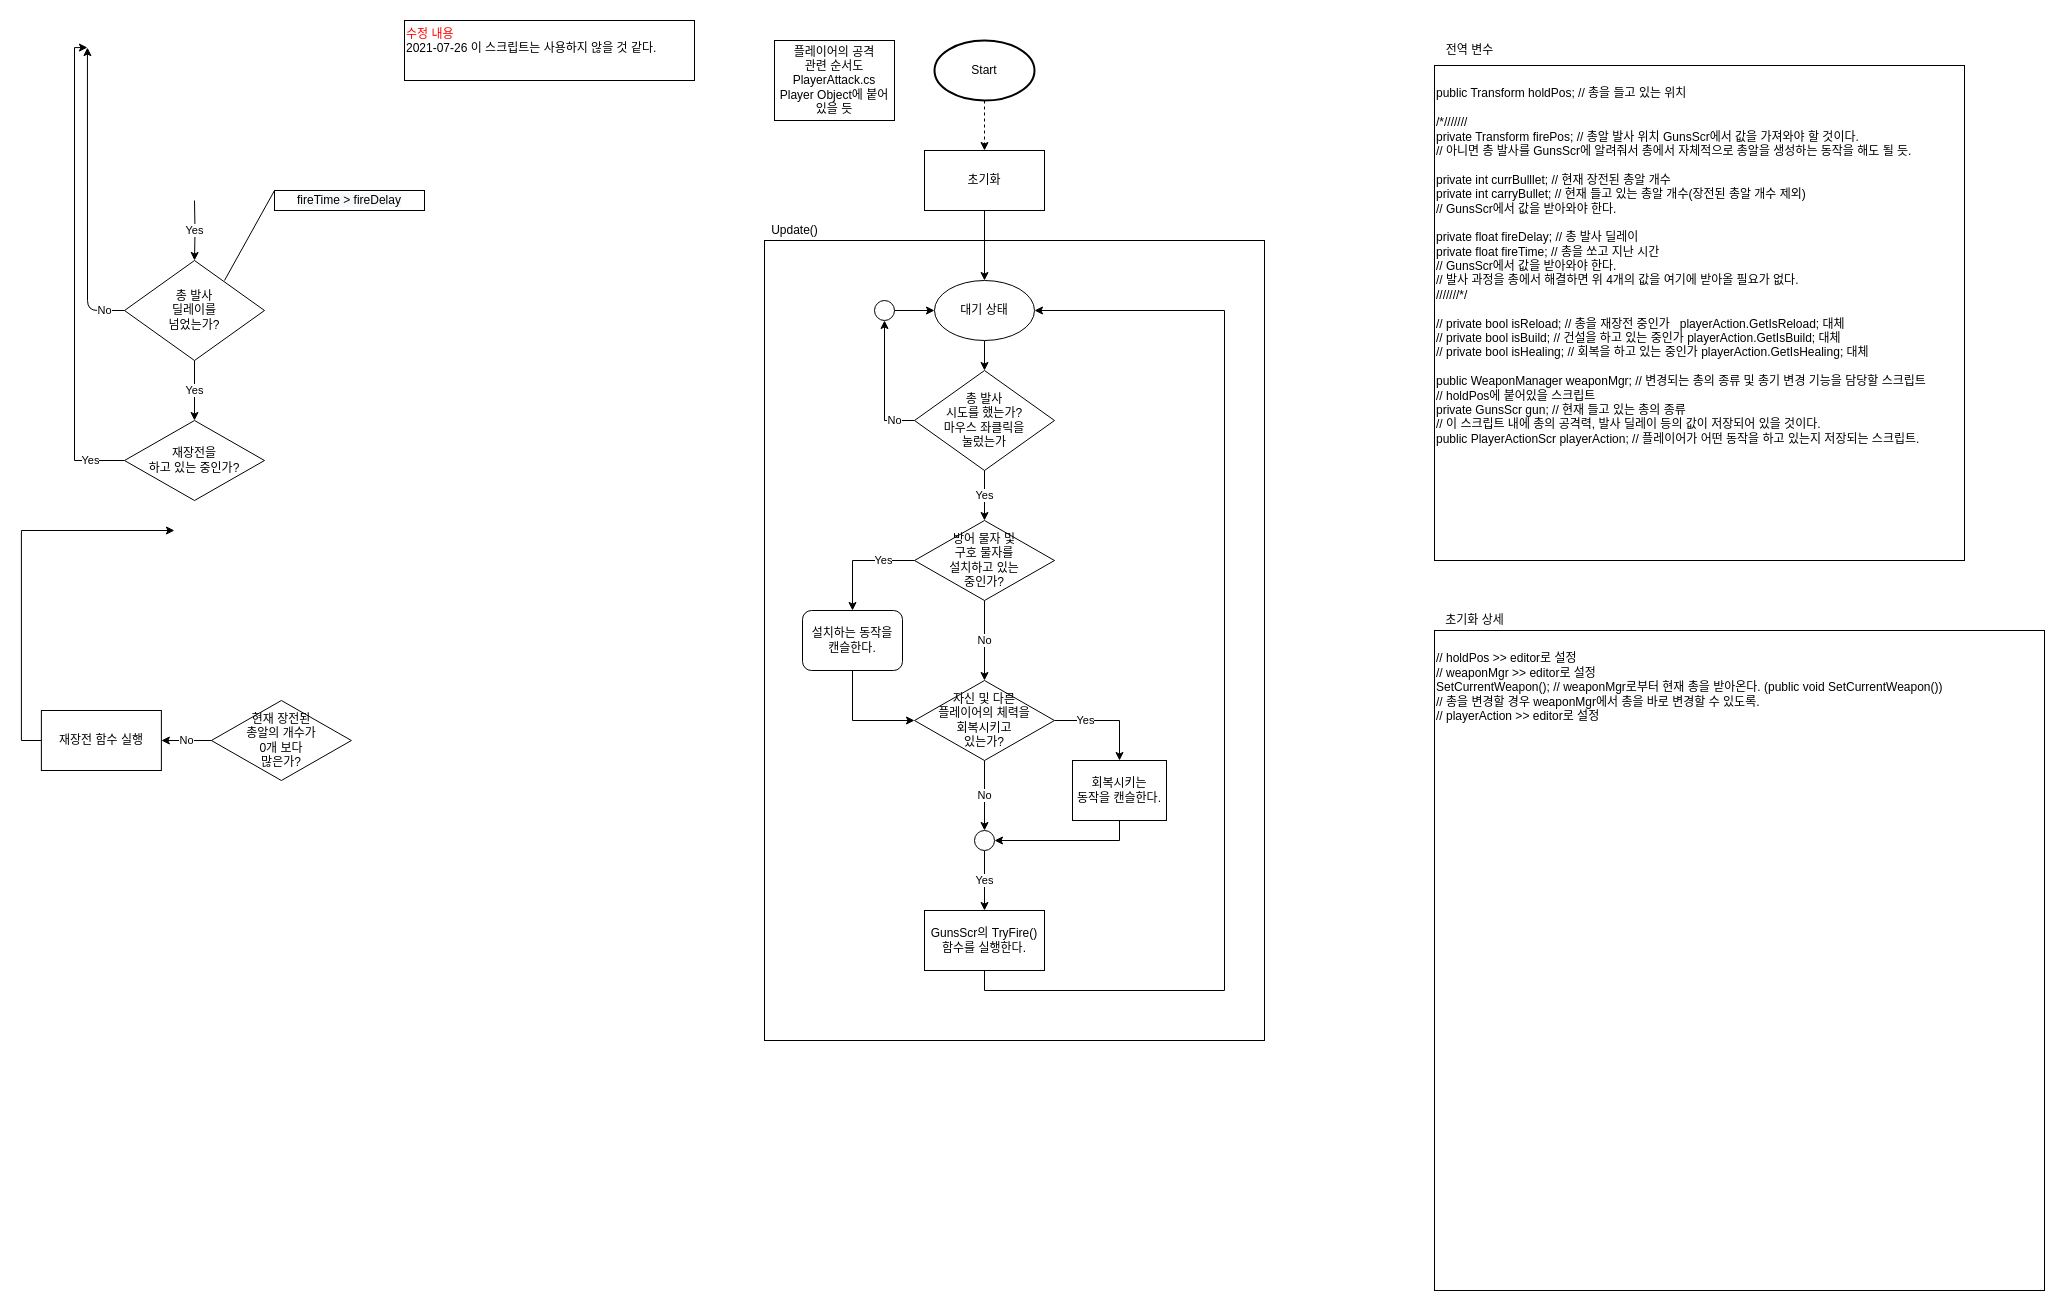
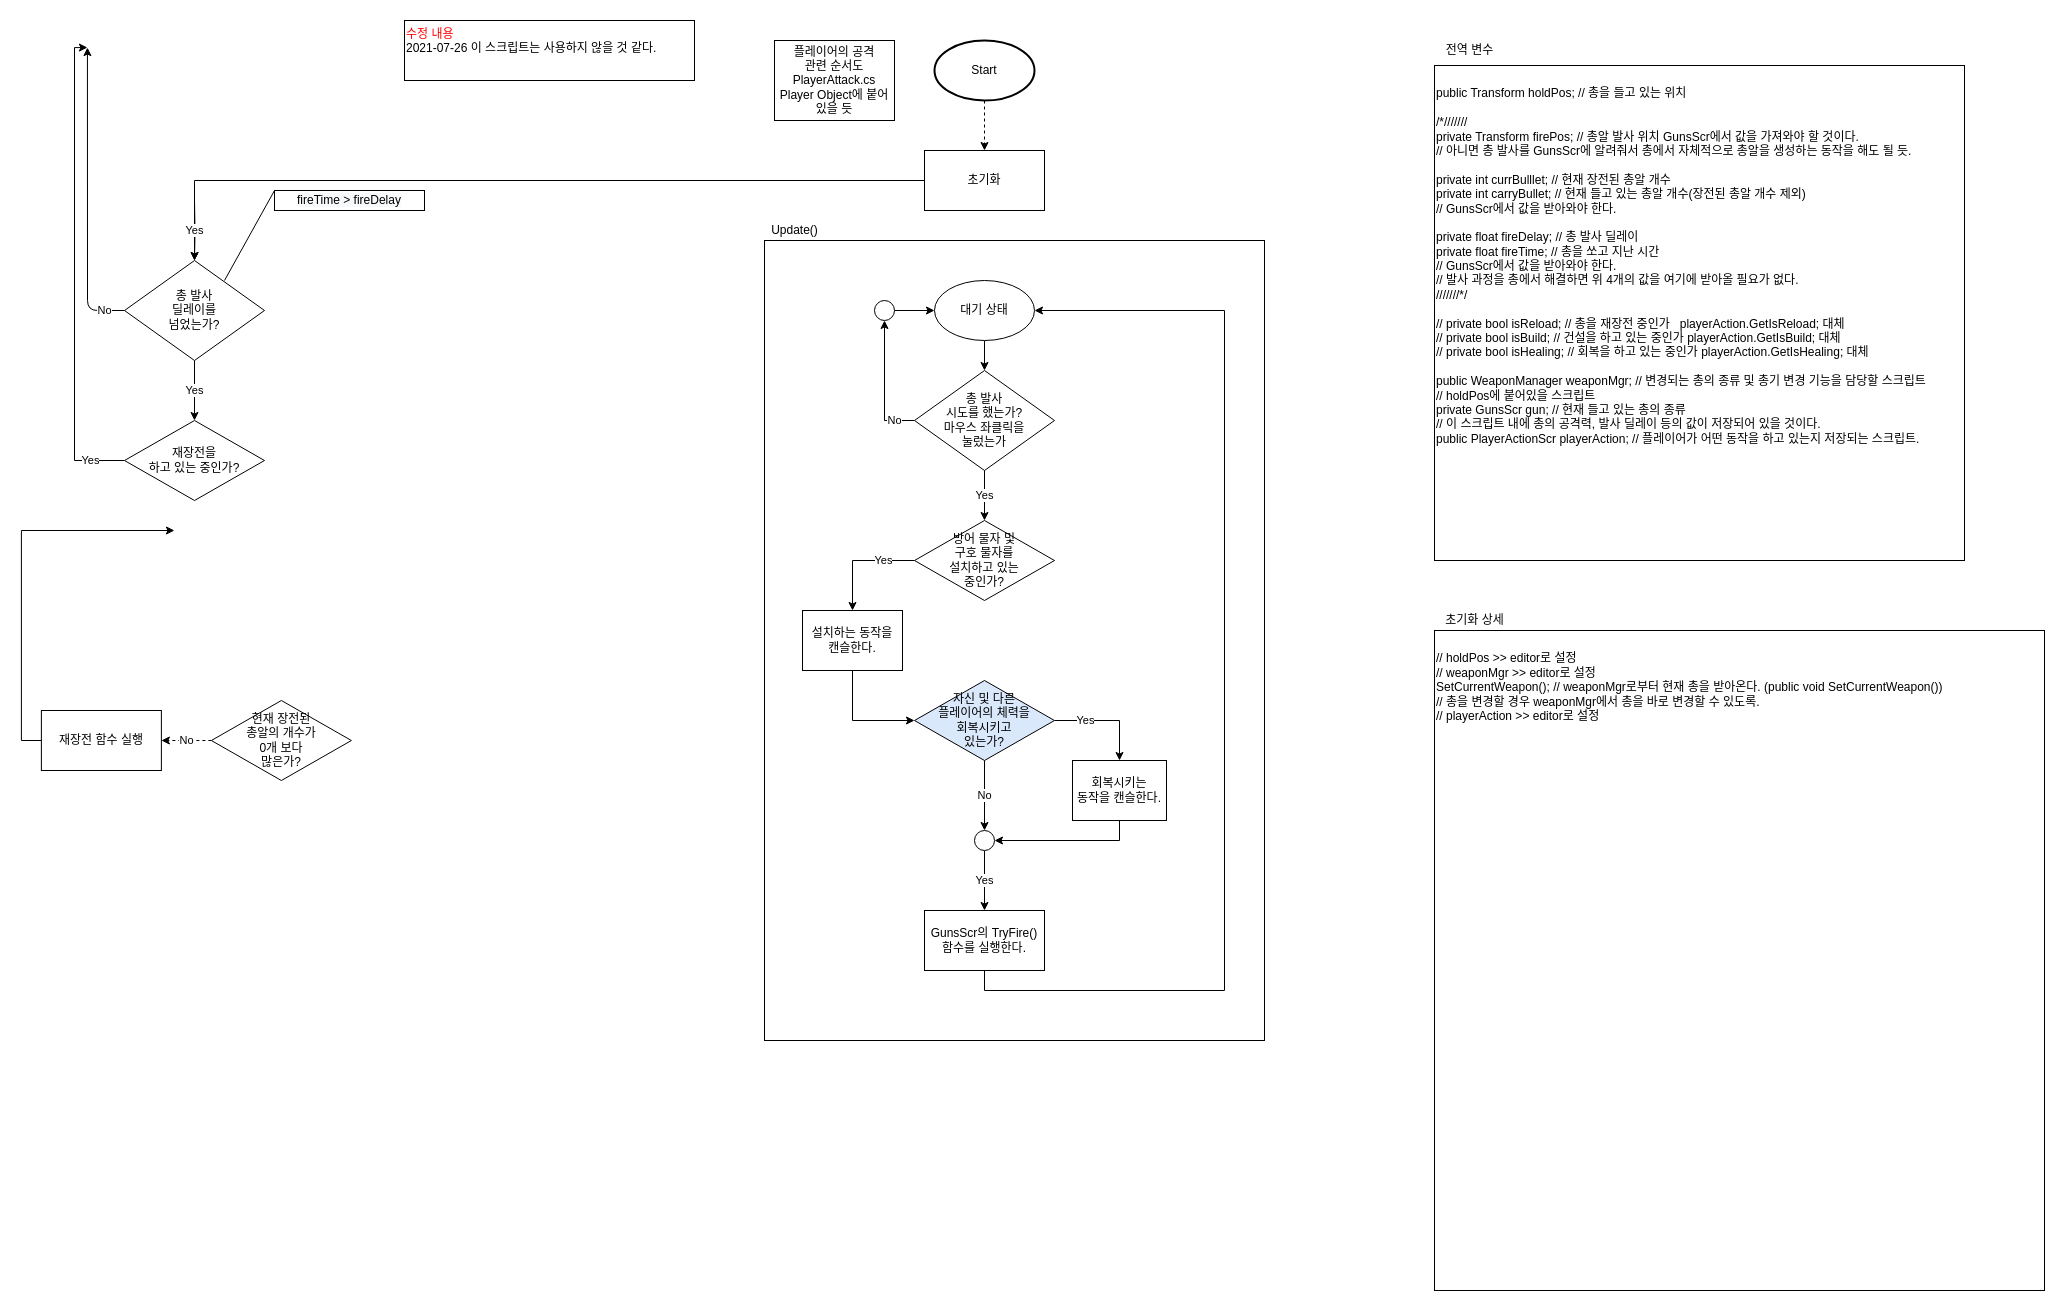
- <mxCell id="6" value="" style="edgeStyle=orthogonalEdgeStyle;rounded=0;orthogonalLoop=1;jettySize=auto;html=1;entryX=0.5;entryY=0;entryDx=0;entryDy=0;" parent="1" source="7" target="14" edge="1"><mxGeometry relative="1" as="geometry"><mxPoint x="984" y="330" as="targetPoint" /></mxGeometry></mxCell>
+ <mxCell id="6" value="" style="edgeStyle=orthogonalEdgeStyle;rounded=0;orthogonalLoop=1;jettySize=auto;html=1;" parent="1" source="7" target="37" edge="1"><mxGeometry relative="1" as="geometry"><mxPoint x="984" y="330" as="targetPoint" /></mxGeometry></mxCell>
- <mxCell id="16" value="No" style="edgeStyle=orthogonalEdgeStyle;rounded=0;orthogonalLoop=1;jettySize=auto;html=1;" parent="1" source="18" target="23" edge="1"><mxGeometry relative="1" as="geometry" /></mxCell>
- <mxCell id="25" value="설치하는 동작을&lt;br&gt;캔슬한다." style="whiteSpace=wrap;html=1;rounded=1;" parent="1" vertex="1"><mxGeometry x="802" y="610" width="100" height="60" as="geometry" /></mxCell>
+ <mxCell id="25" value="설치하는 동작을&lt;br&gt;캔슬한다." style="whiteSpace=wrap;html=1;" parent="1" vertex="1"><mxGeometry x="802" y="610" width="100" height="60" as="geometry" /></mxCell>
- <mxCell id="23" value="자신 및 다른&lt;br&gt;플레이어의 체력을&lt;br&gt;회복시키고&lt;br&gt;있는가?" style="whiteSpace=wrap;html=1;rhombus;" parent="1" vertex="1"><mxGeometry x="914" y="680" width="140" height="80" as="geometry" /></mxCell>
+ <mxCell id="23" value="자신 및 다른&lt;br&gt;플레이어의 체력을&lt;br&gt;회복시키고&lt;br&gt;있는가?" style="whiteSpace=wrap;html=1;rhombus;fillColor=#dae8fc;" parent="1" vertex="1"><mxGeometry x="914" y="680" width="140" height="80" as="geometry" /></mxCell>
- <mxCell id="42" value="No" style="edgeStyle=orthogonalEdgeStyle;rounded=0;orthogonalLoop=1;jettySize=auto;html=1;" parent="1" source="43" target="45" edge="1"><mxGeometry relative="1" as="geometry" /></mxCell>
+ <mxCell id="42" value="No" style="edgeStyle=orthogonalEdgeStyle;rounded=0;orthogonalLoop=1;jettySize=auto;html=1;dashed=1;" parent="1" source="43" target="45" edge="1"><mxGeometry relative="1" as="geometry" /></mxCell>
